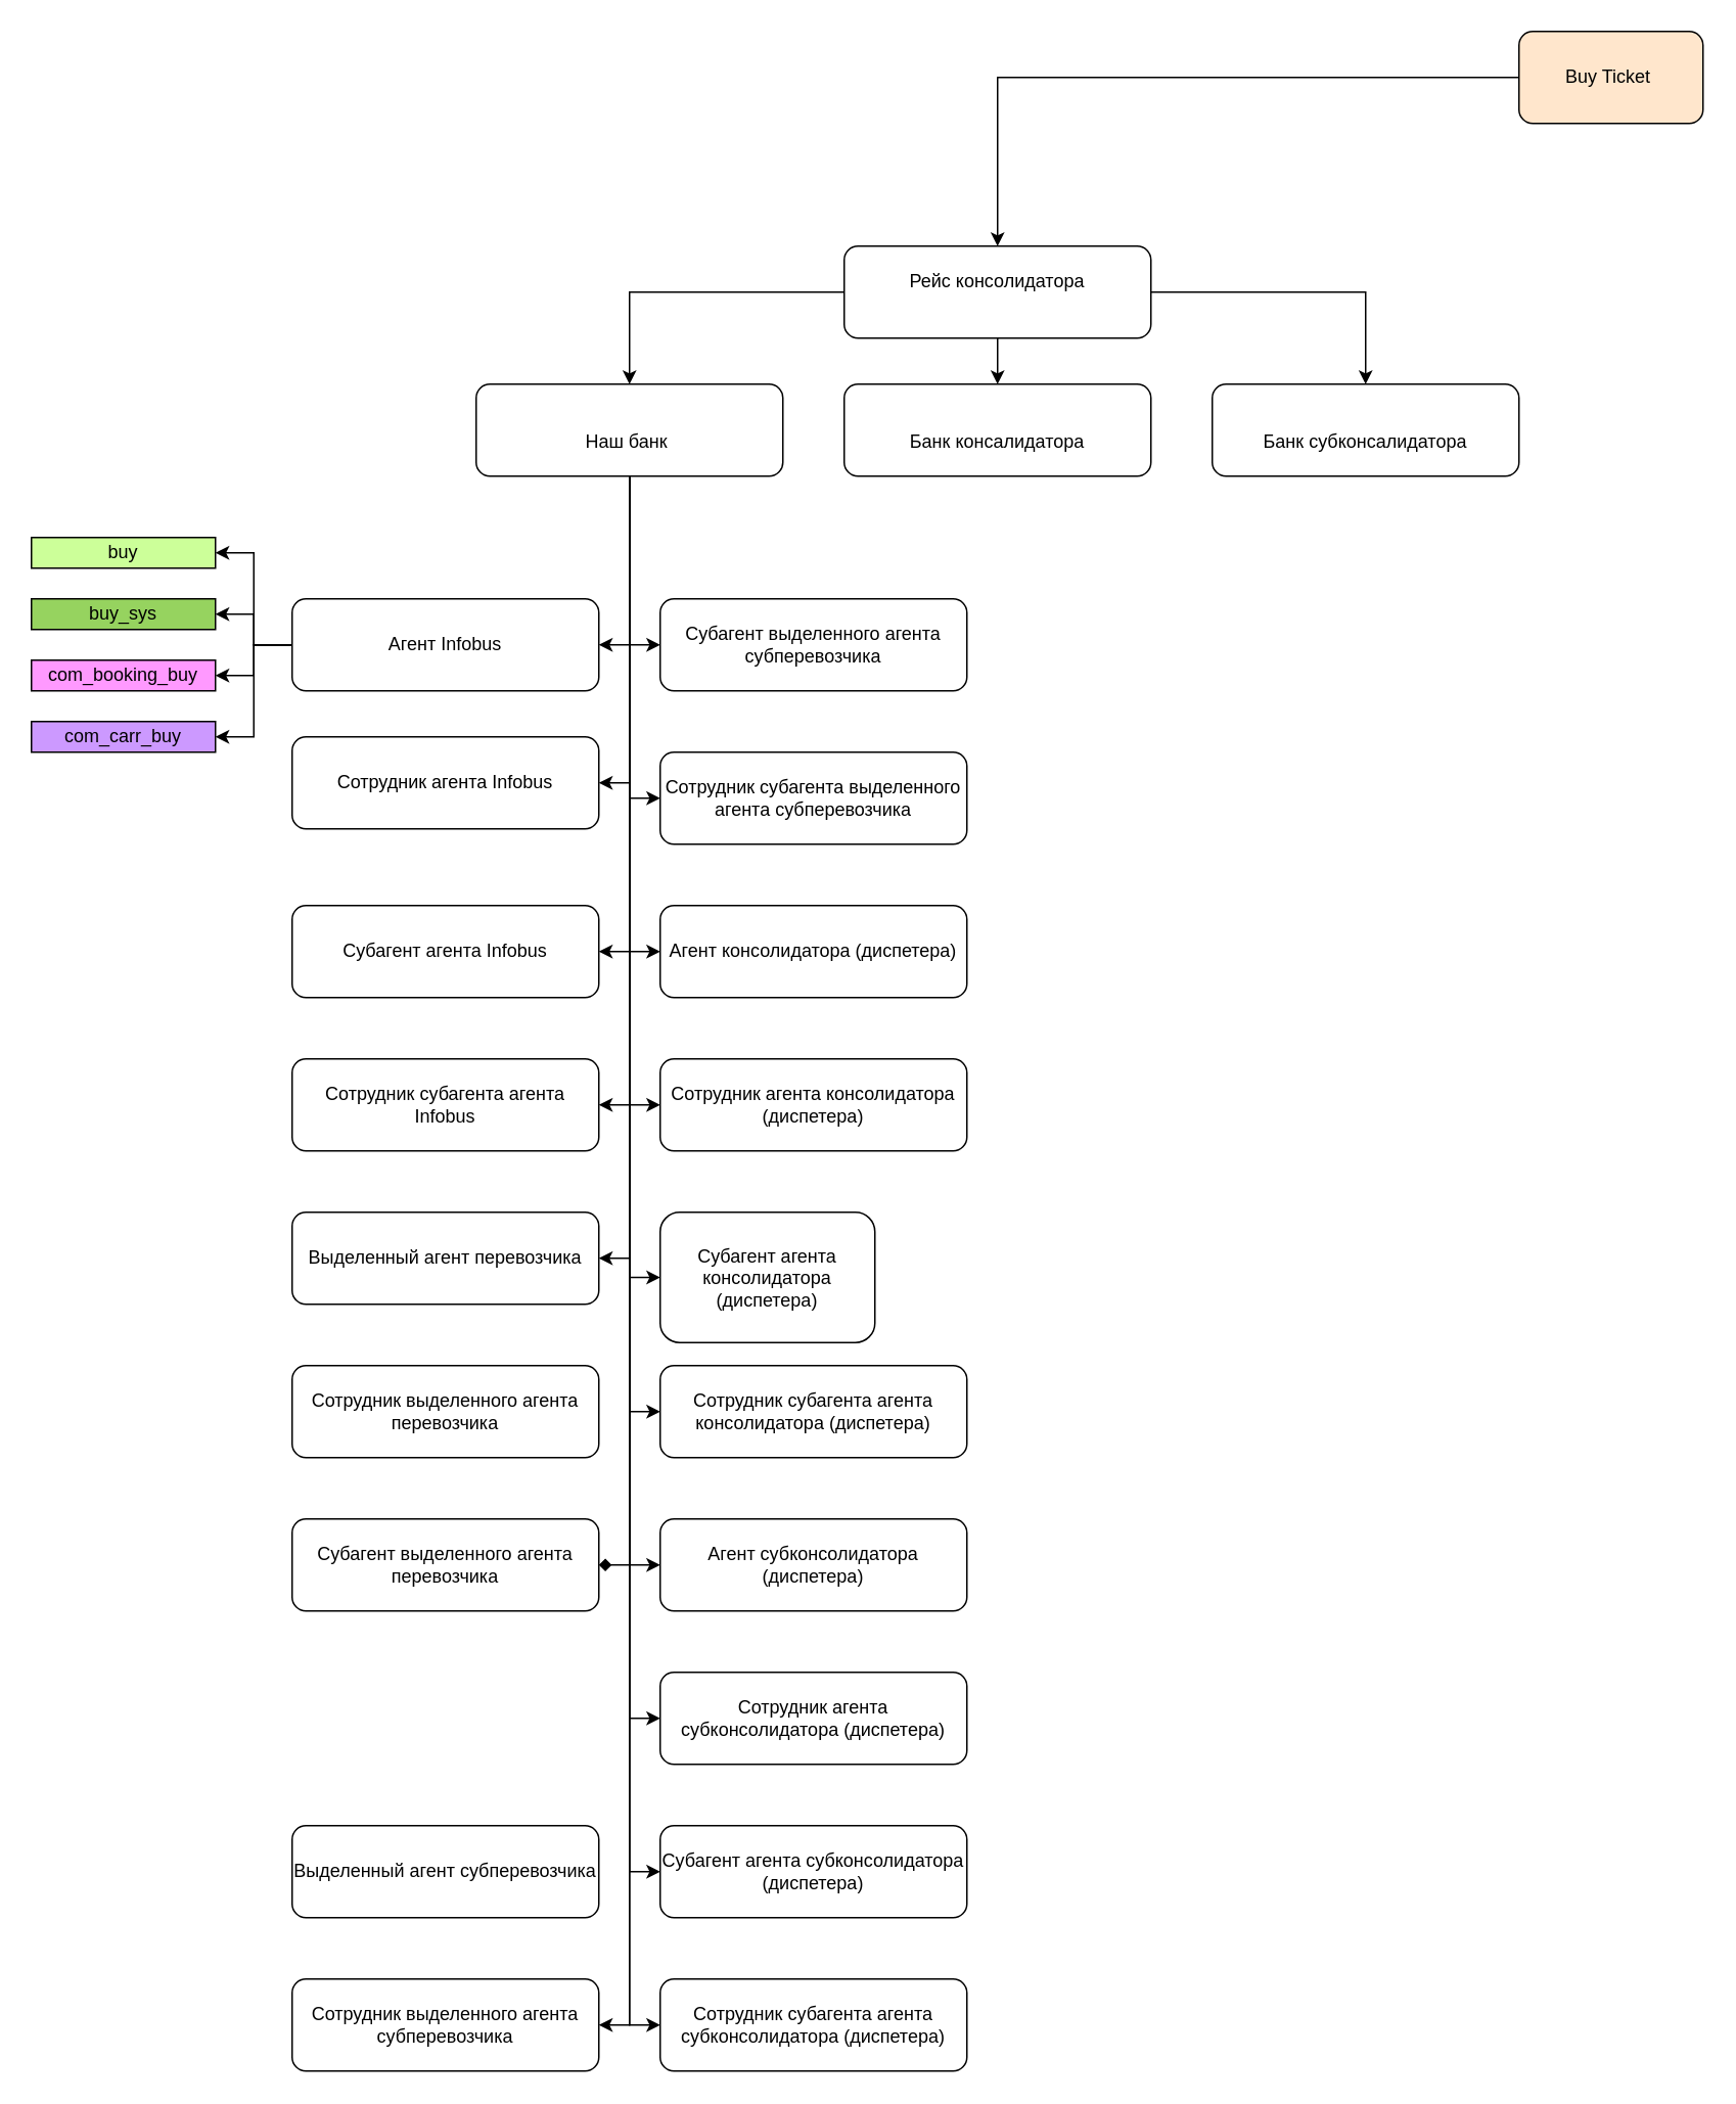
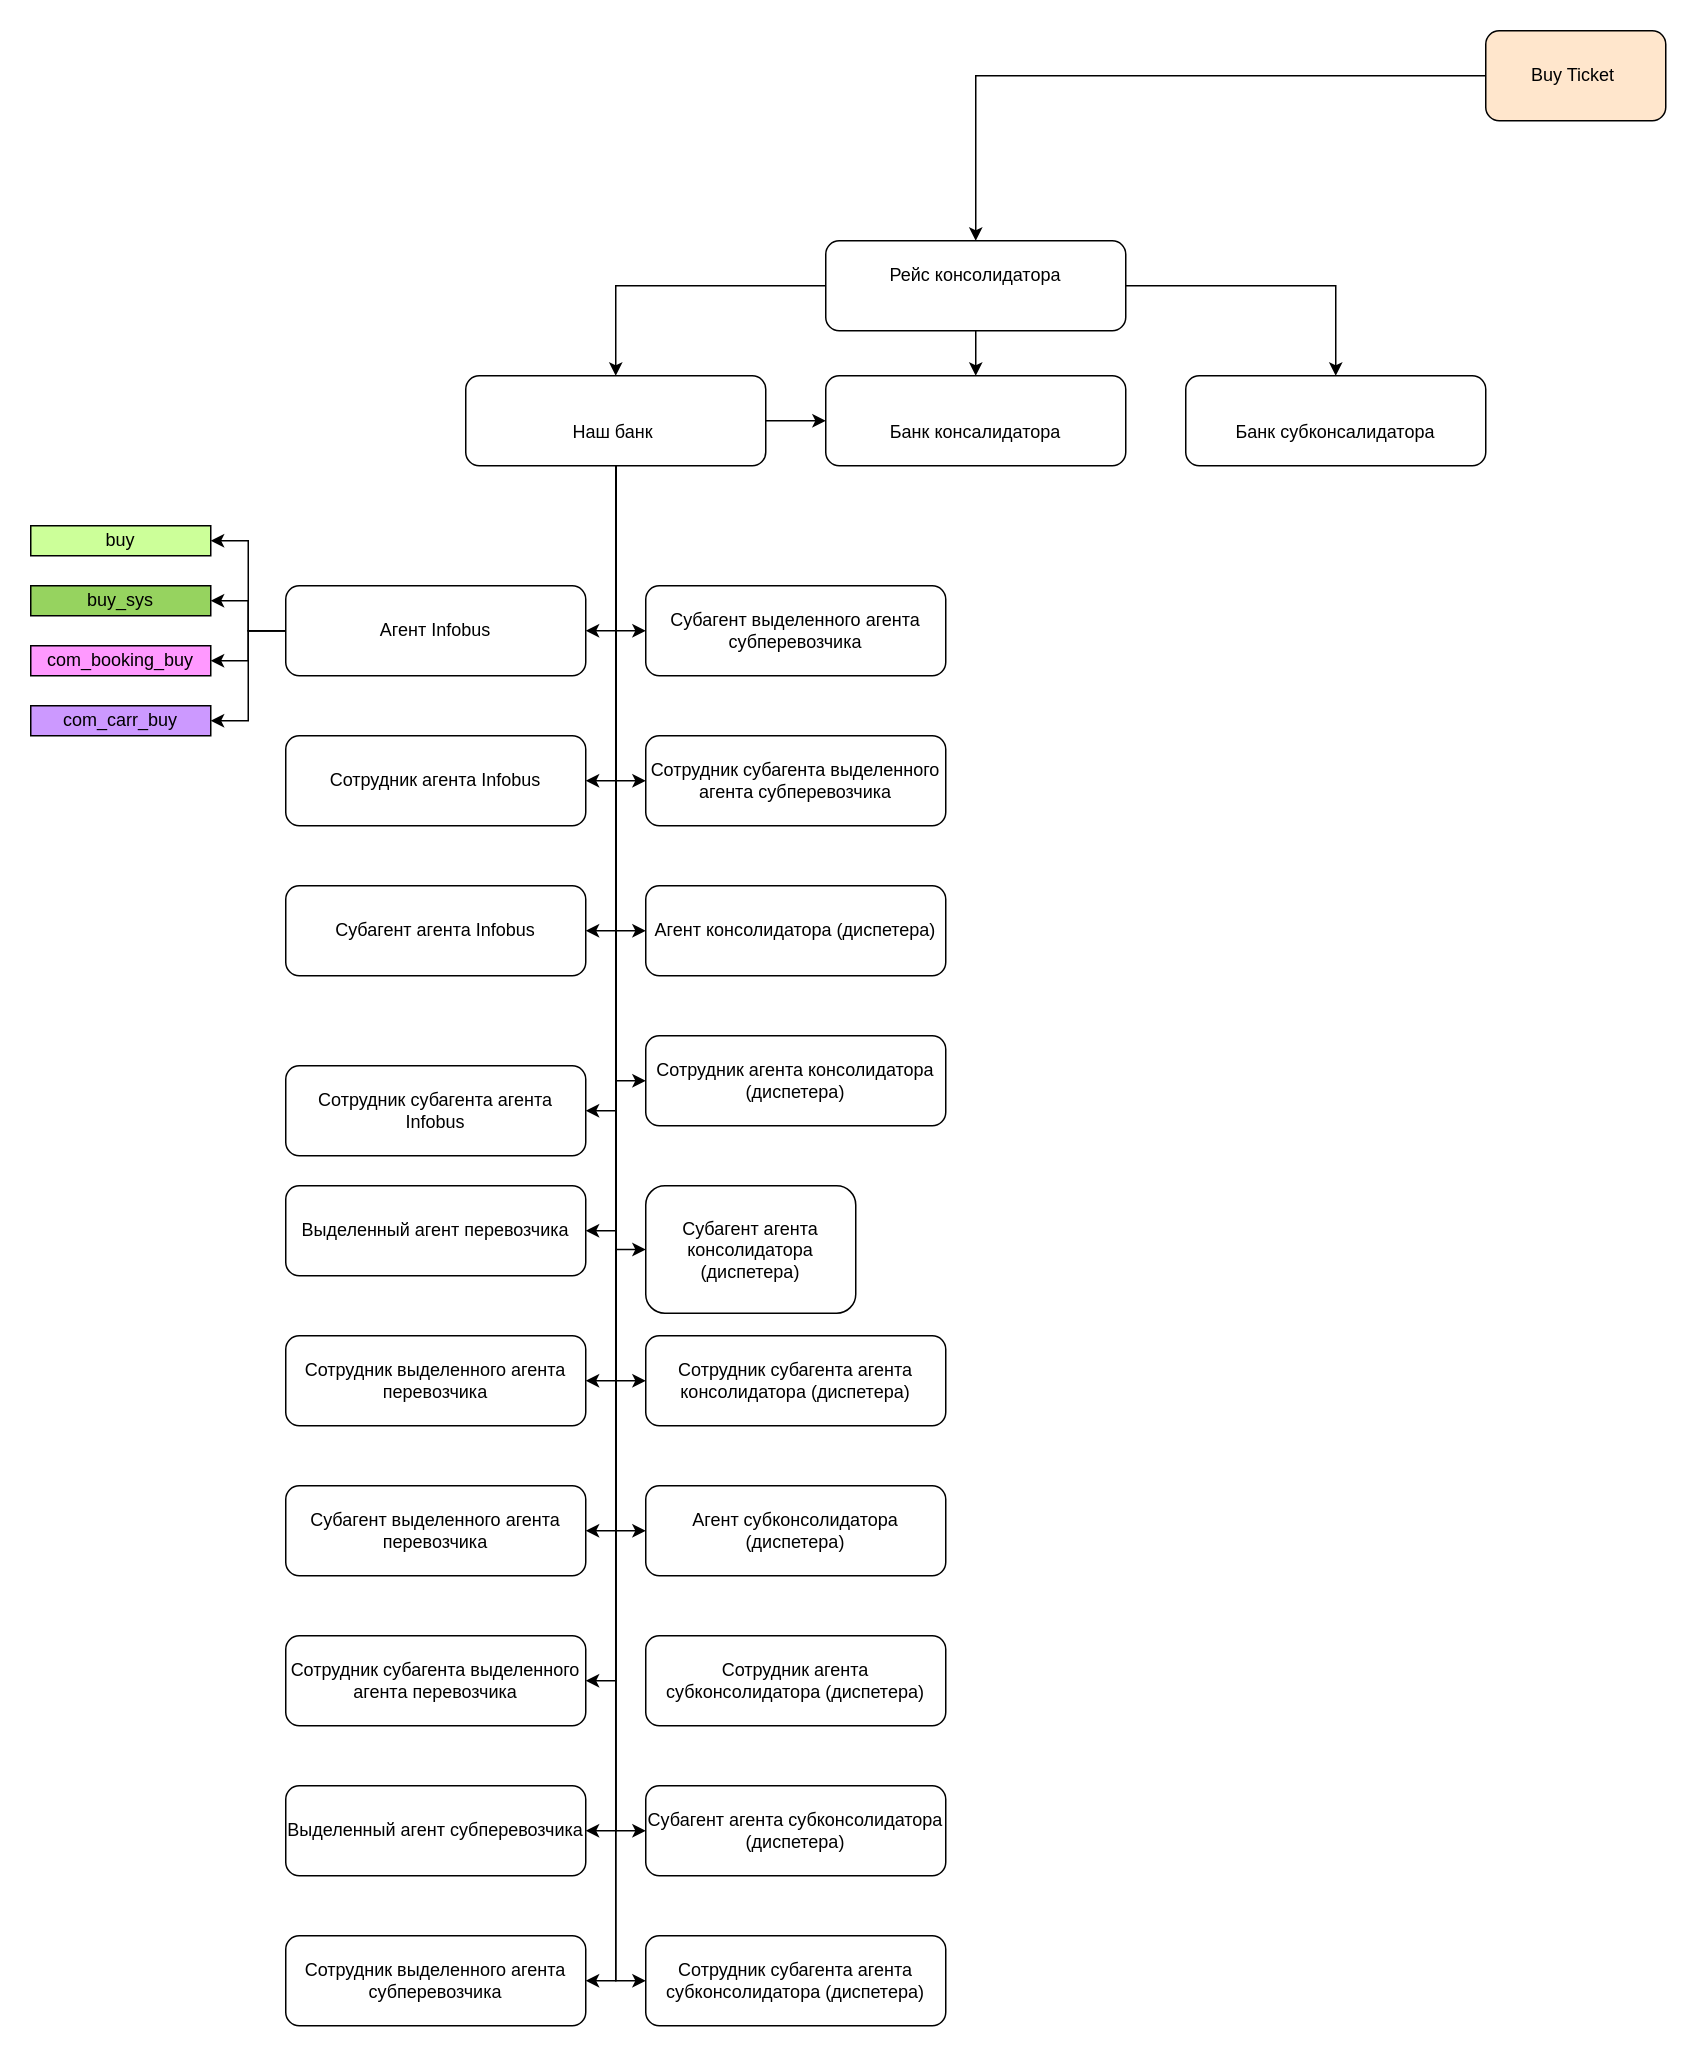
- <mxCell id="37" value="Сотрудник агента Infobus" style="shape=rectangle;whiteSpace=wrap;rounded=1;" parent="31" vertex="1"><mxGeometry x="170" y="130" width="200" height="60" as="geometry" /></mxCell>
+ <mxCell id="37" value="Сотрудник агента Infobus" style="shape=rectangle;whiteSpace=wrap;rounded=1;" parent="31" vertex="1"><mxGeometry x="170" y="140" width="200" height="60" as="geometry" /></mxCell>
- <mxCell id="38" value="Сотрудник субагента агента Infobus" style="shape=rectangle;whiteSpace=wrap;rounded=1;" parent="31" vertex="1"><mxGeometry x="170" y="340" width="200" height="60" as="geometry" /></mxCell>
+ <mxCell id="38" value="Сотрудник субагента агента Infobus" style="shape=rectangle;whiteSpace=wrap;rounded=1;" parent="31" vertex="1"><mxGeometry x="170" y="360" width="200" height="60" as="geometry" /></mxCell>
+ <mxCell id="18" style="edgeStyle=orthogonalEdgeStyle;rounded=0;orthogonalLoop=1;jettySize=auto;html=1;entryX=1;entryY=0.5;entryDx=0;entryDy=0;" parent="1" source="22" target="40" edge="1"><mxGeometry relative="1" as="geometry" /></mxCell>
- <mxCell id="19" style="edgeStyle=orthogonalEdgeStyle;rounded=0;orthogonalLoop=1;jettySize=auto;html=1;entryX=1;entryY=0.5;entryDx=0;entryDy=0;endArrow=diamond;" parent="1" source="22" target="41" edge="1"><mxGeometry relative="1" as="geometry" /></mxCell>
+ <mxCell id="19" style="edgeStyle=orthogonalEdgeStyle;rounded=0;orthogonalLoop=1;jettySize=auto;html=1;entryX=1;entryY=0.5;entryDx=0;entryDy=0;" parent="1" source="22" target="41" edge="1"><mxGeometry relative="1" as="geometry" /></mxCell>
+ <mxCell id="42" value="Сотрудник субагента выделенного агента перевозчика" style="shape=rectangle;whiteSpace=wrap;rounded=1;" parent="31" vertex="1"><mxGeometry x="170" y="740" width="200" height="60" as="geometry" /></mxCell>
+ <mxCell id="20" style="edgeStyle=orthogonalEdgeStyle;rounded=0;orthogonalLoop=1;jettySize=auto;html=1;entryX=1;entryY=0.5;entryDx=0;entryDy=0;" parent="1" source="22" target="42" edge="1"><mxGeometry relative="1" as="geometry" /></mxCell>
- <mxCell id="15" style="edgeStyle=orthogonalEdgeStyle;rounded=0;orthogonalLoop=1;jettySize=auto;html=1;entryX=0;entryY=0.5;entryDx=0;entryDy=0;" parent="1" source="22" target="52" edge="1"><mxGeometry relative="1" as="geometry" /></mxCell>
+ <mxCell id="15" style="edgeStyle=orthogonalEdgeStyle;rounded=0;orthogonalLoop=1;jettySize=auto;html=1;" parent="1" source="22" target="28" edge="1"><mxGeometry relative="1" as="geometry" /></mxCell>
+ <mxCell id="21" style="edgeStyle=orthogonalEdgeStyle;rounded=0;orthogonalLoop=1;jettySize=auto;html=1;entryX=1;entryY=0.5;entryDx=0;entryDy=0;" parent="1" source="22" target="43" edge="1"><mxGeometry relative="1" as="geometry" /></mxCell>
